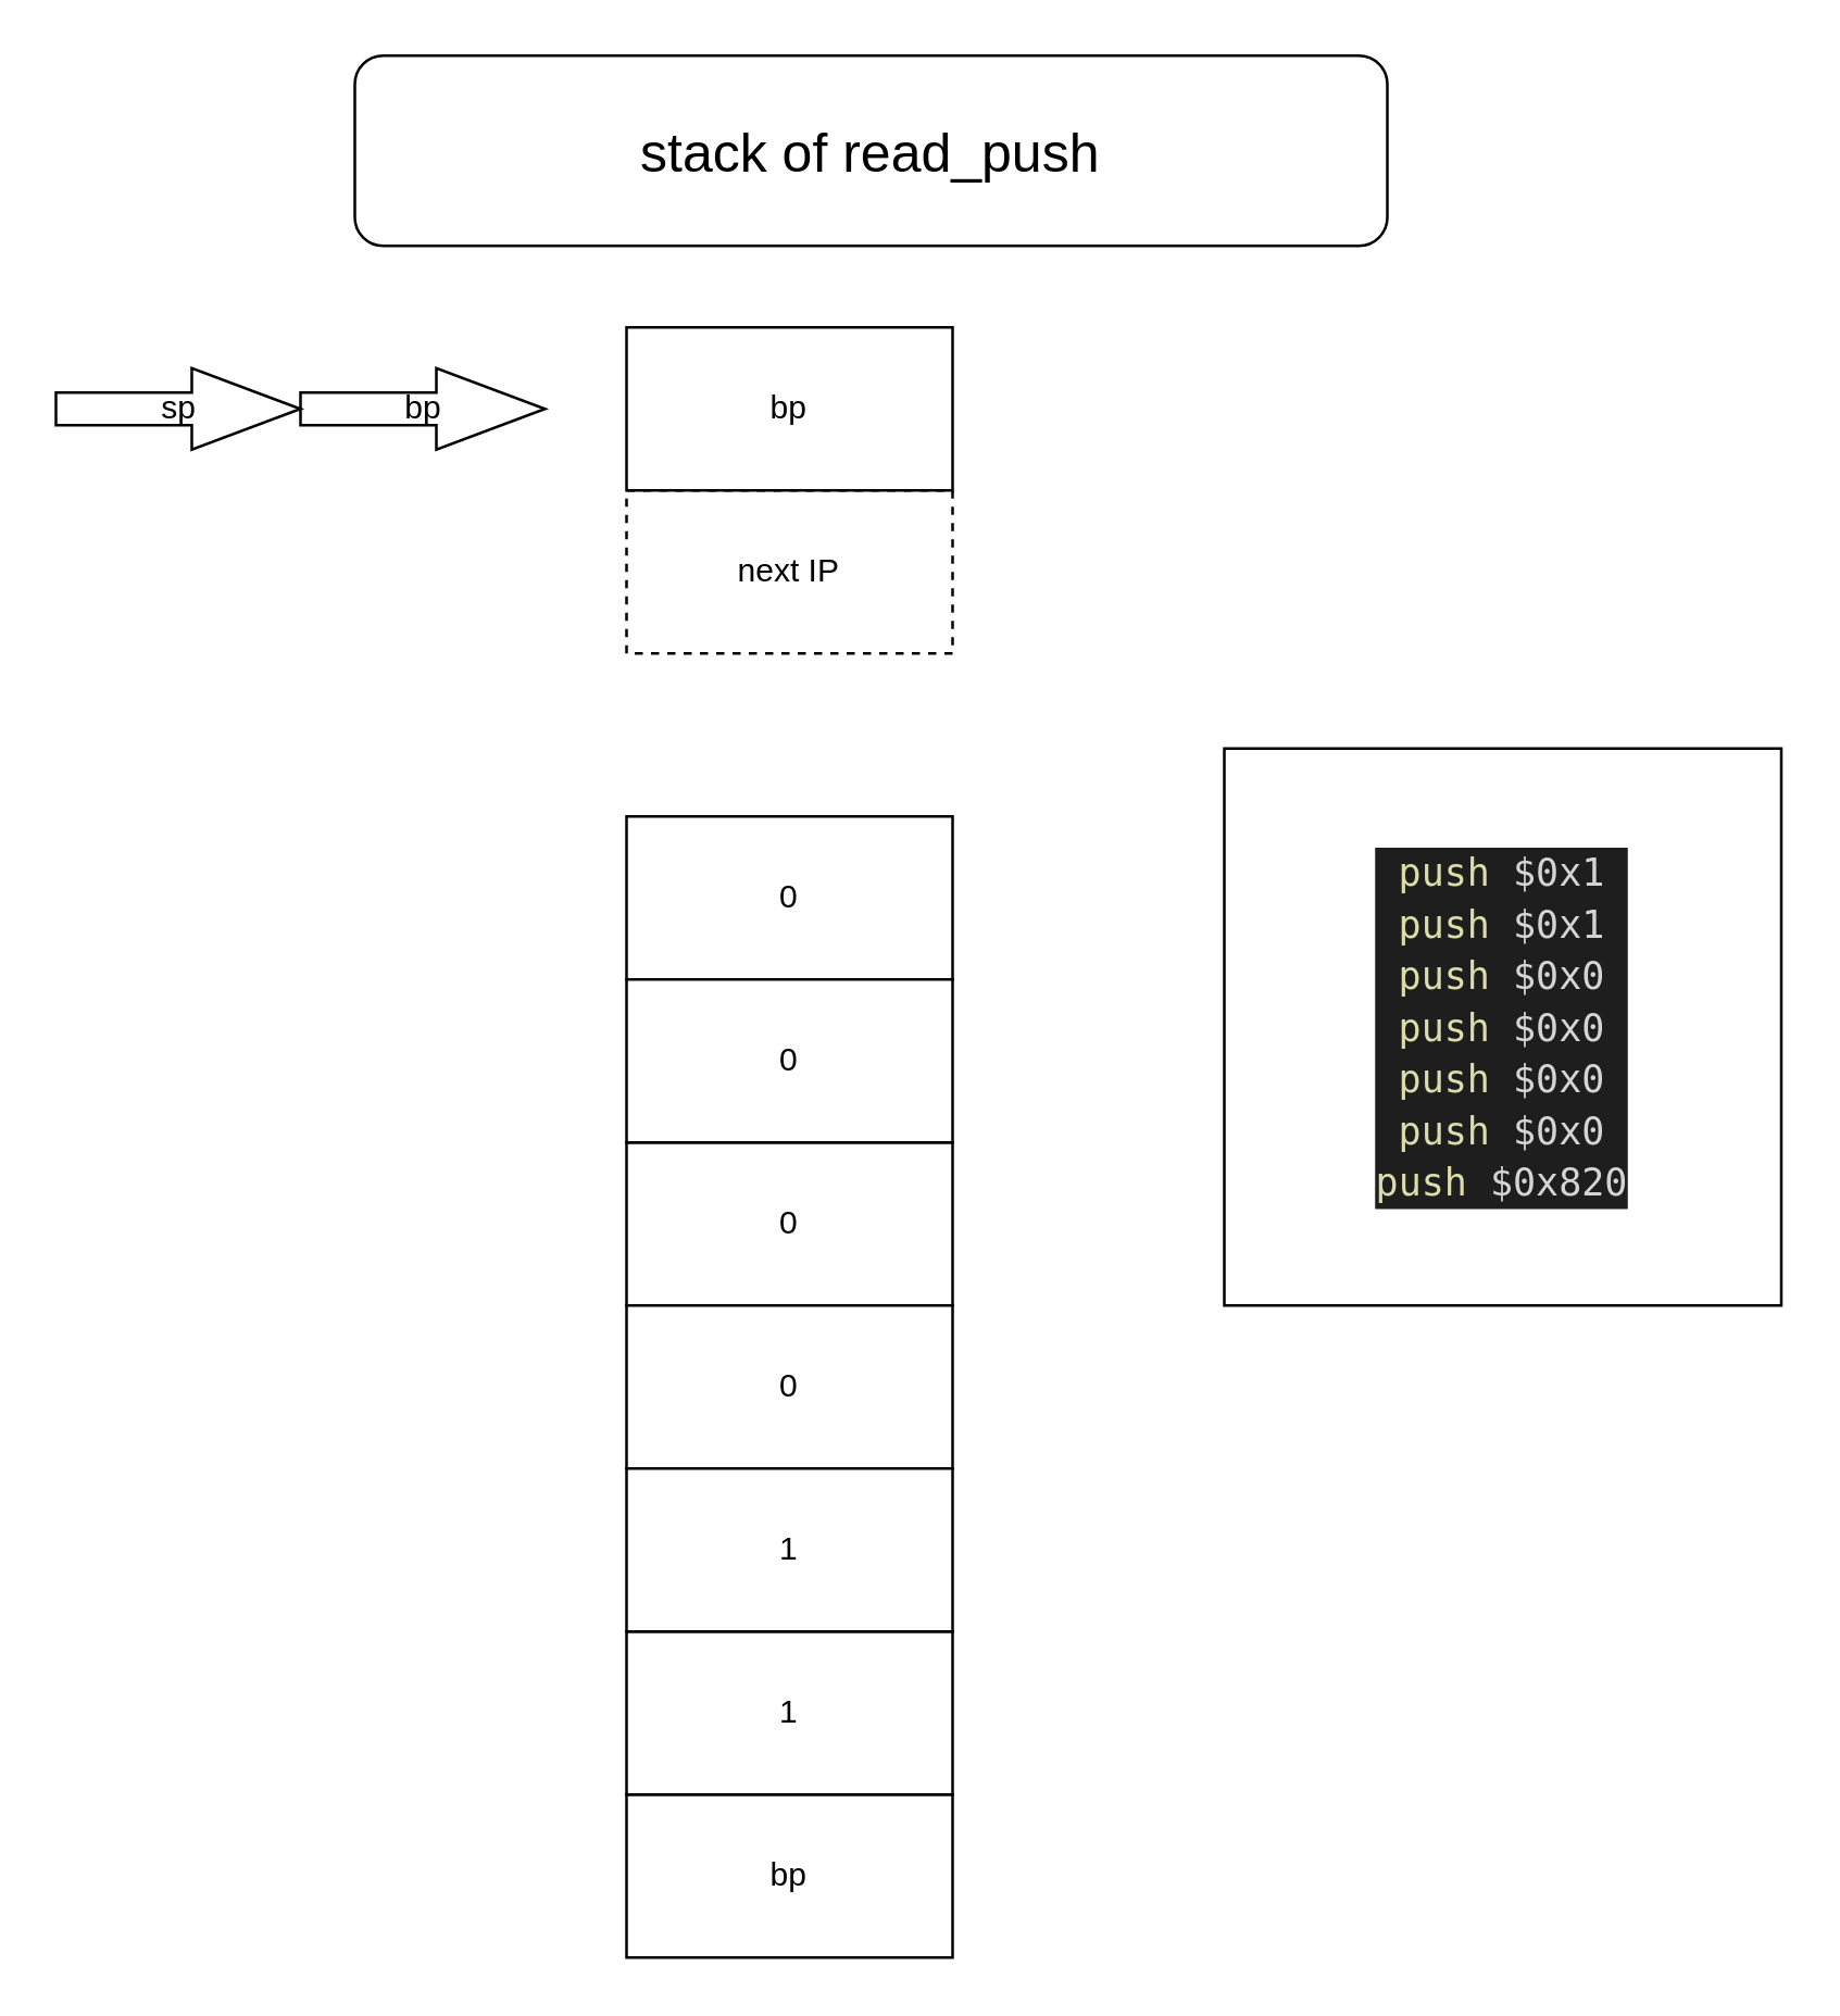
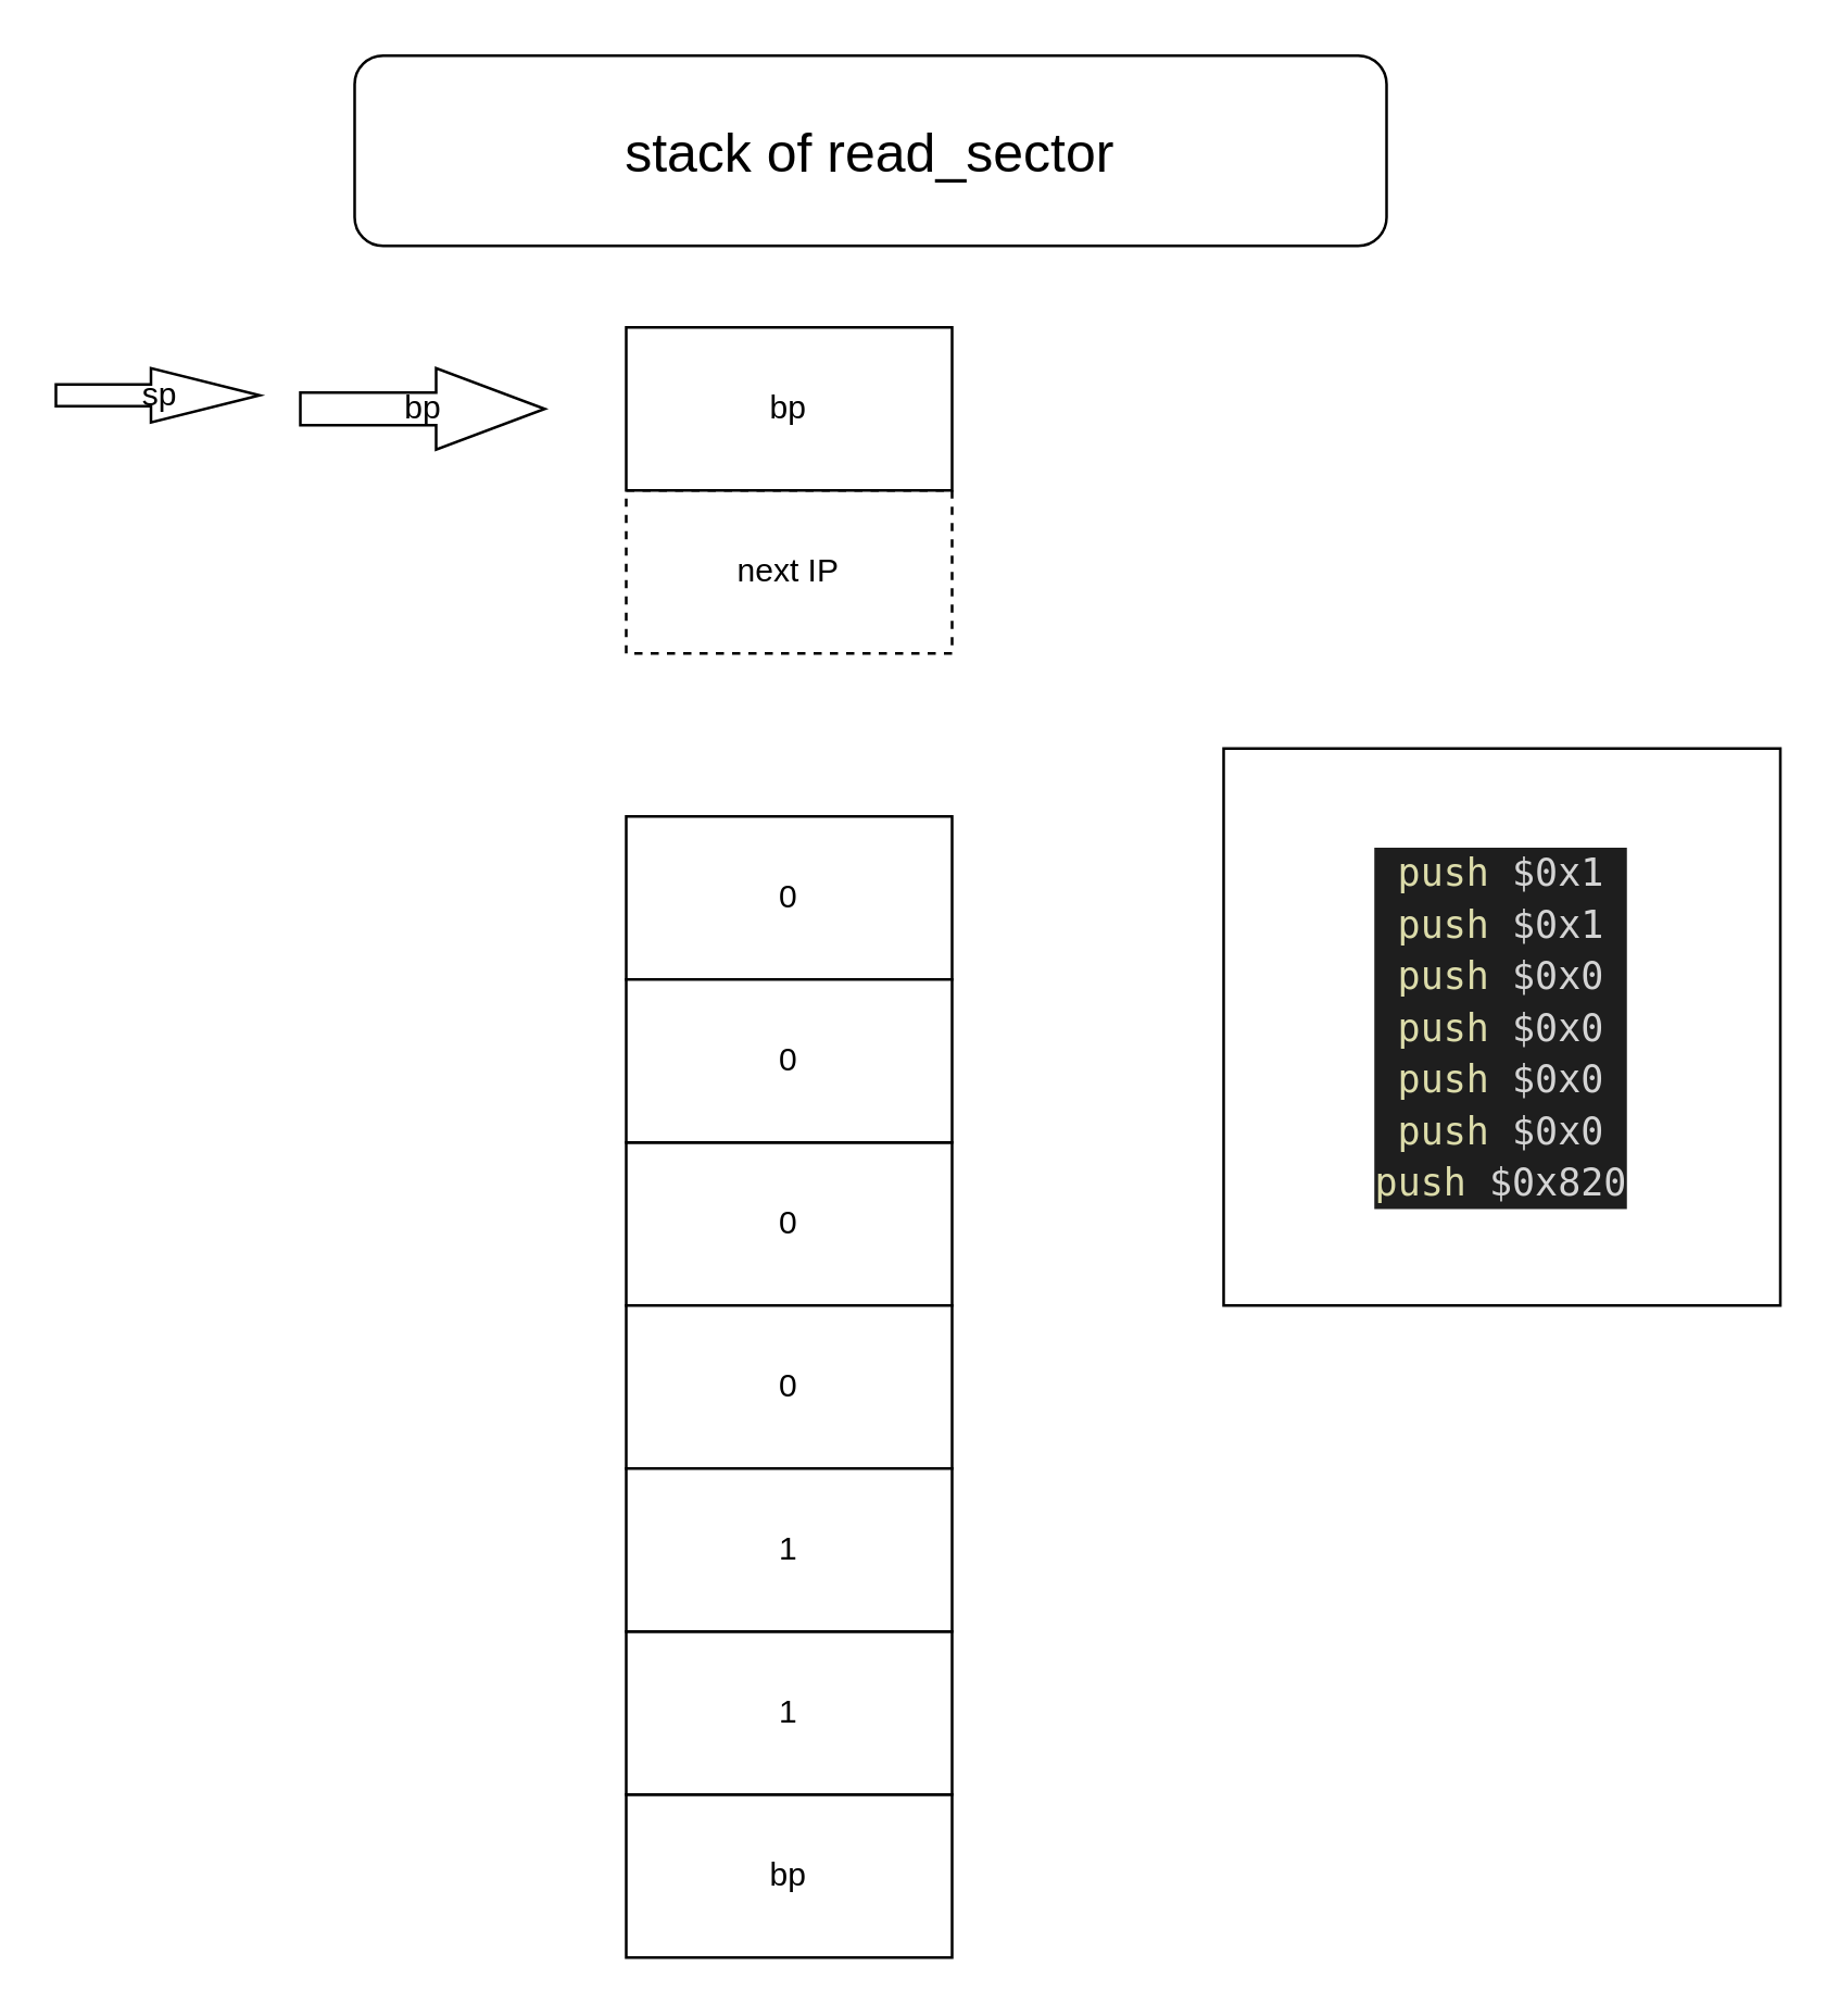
- <mxCell id="13" value="&lt;font style=&quot;font-size: 20px&quot;&gt;stack of read_push&lt;/font&gt;" style="rounded=1;whiteSpace=wrap;html=1;" vertex="1" parent="1"><mxGeometry x="130" y="20" width="380" height="70" as="geometry" /></mxCell>
+ <mxCell id="13" value="&lt;font style=&quot;font-size: 20px&quot;&gt;stack of read_sector&lt;/font&gt;" style="rounded=1;whiteSpace=wrap;html=1;" vertex="1" parent="1"><mxGeometry x="130" y="20" width="380" height="70" as="geometry" /></mxCell>
- <mxCell id="14" value="sp" style="html=1;shadow=0;dashed=0;align=center;verticalAlign=middle;shape=mxgraph.arrows2.arrow;dy=0.6;dx=40;notch=0;" vertex="1" parent="1"><mxGeometry x="20" y="135" width="90" height="30" as="geometry" /></mxCell>
+ <mxCell id="14" value="sp" style="html=1;shadow=0;dashed=0;align=center;verticalAlign=middle;shape=mxgraph.arrows2.arrow;dy=0.6;dx=40;notch=0;" vertex="1" parent="1"><mxGeometry x="20" y="135" width="75" height="20" as="geometry" /></mxCell>
